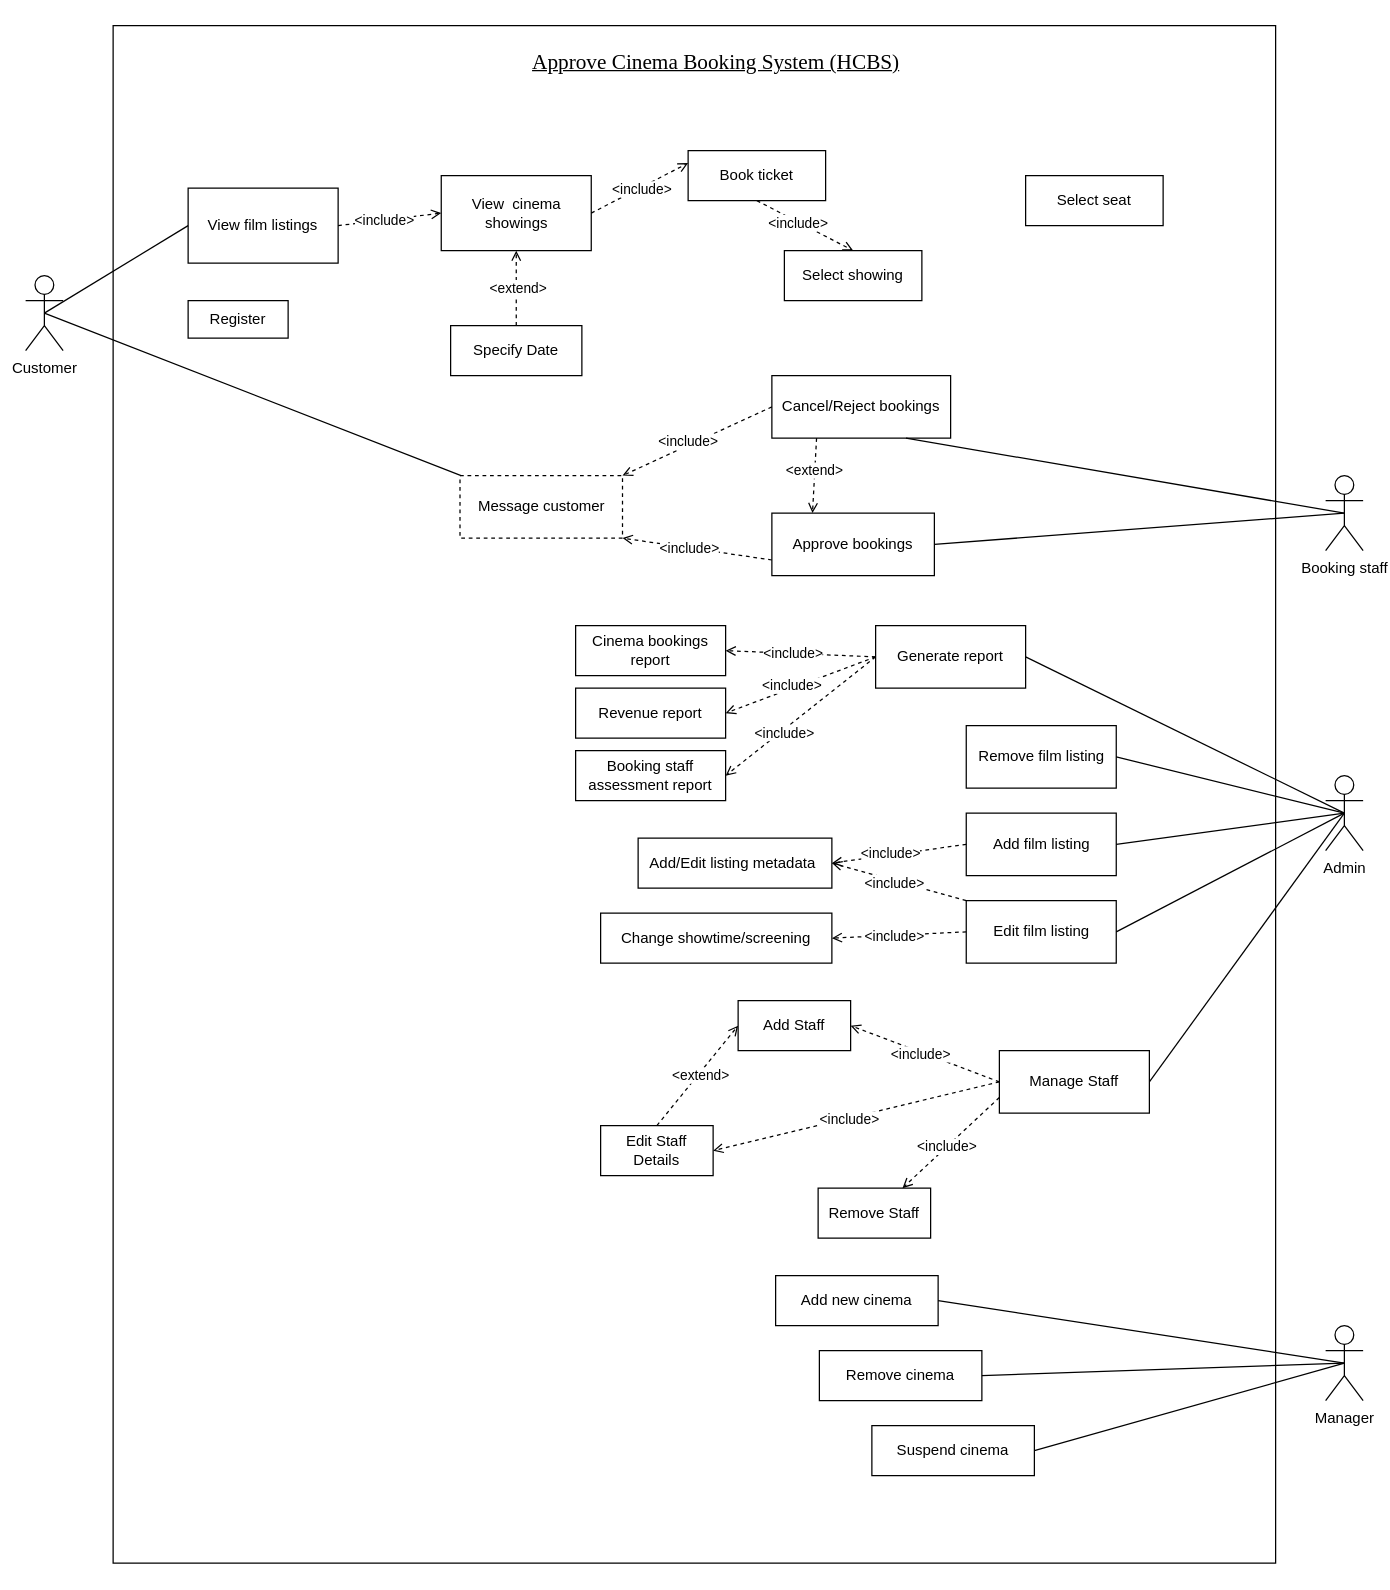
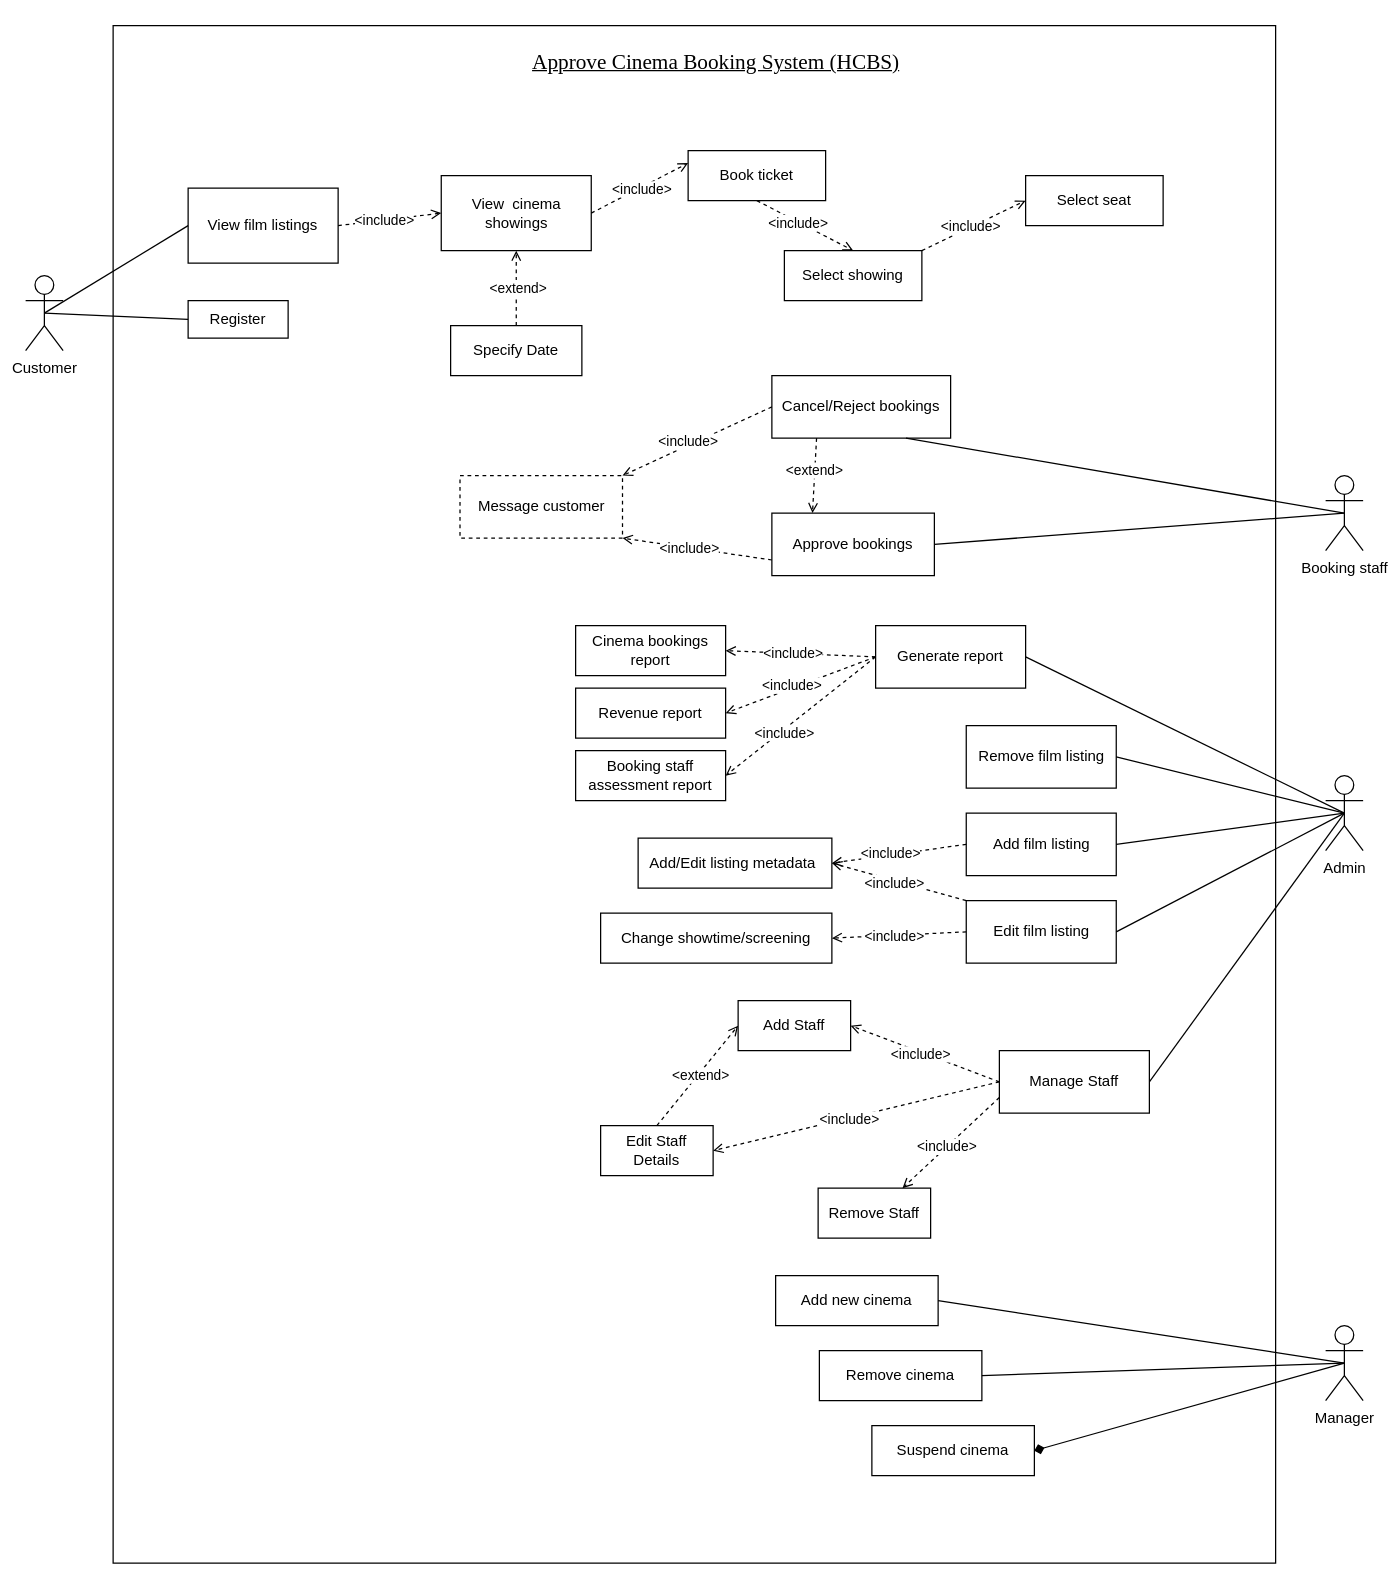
+ <mxCell id="20" value="" style="html=1;labelBackgroundColor=#ffffff;startArrow=none;startFill=0;startSize=6;endArrow=open;endFill=0;endSize=6;jettySize=auto;orthogonalLoop=1;strokeWidth=1;dashed=1;fontSize=14;rounded=0;entryX=0;entryY=0.5;entryDx=0;entryDy=0;exitX=1;exitY=0;exitDx=0;exitDy=0;" parent="1" source="16" target="19" edge="1"><mxGeometry width="60" height="60" relative="1" as="geometry"><mxPoint x="640" y="180" as="sourcePoint" /><mxPoint x="720" y="140" as="targetPoint" /></mxGeometry></mxCell>
+ <mxCell id="21" value="&amp;lt;include&amp;gt;" style="edgeLabel;html=1;align=center;verticalAlign=middle;resizable=0;points=[];" parent="20" vertex="1" connectable="0"><mxGeometry x="0.034" y="-1" relative="1" as="geometry"><mxPoint x="-5" as="offset" /></mxGeometry></mxCell>
- <mxCell id="81" value="" style="endArrow=none;html=1;rounded=0;exitX=0.5;exitY=0.5;exitDx=0;exitDy=0;exitPerimeter=0;" edge="1" parent="1" source="4" target="52"><mxGeometry width="50" height="50" relative="1" as="geometry"><mxPoint x="60" y="249" as="sourcePoint" /><mxPoint x="150" y="180" as="targetPoint" /></mxGeometry></mxCell>
+ <mxCell id="81" value="" style="endArrow=none;html=1;rounded=0;entryX=0;entryY=0.5;entryDx=0;entryDy=0;exitX=0.5;exitY=0.5;exitDx=0;exitDy=0;exitPerimeter=0;" edge="1" parent="1" source="4" target="80"><mxGeometry width="50" height="50" relative="1" as="geometry"><mxPoint x="60" y="249" as="sourcePoint" /><mxPoint x="150" y="180" as="targetPoint" /></mxGeometry></mxCell>
- <mxCell id="66" value="" style="endArrow=none;html=1;rounded=0;entryX=1;entryY=0.5;entryDx=0;entryDy=0;exitX=0.5;exitY=0.5;exitDx=0;exitDy=0;exitPerimeter=0;" parent="1" source="45" target="65" edge="1"><mxGeometry width="50" height="50" relative="1" as="geometry"><mxPoint x="1112.5" y="890" as="sourcePoint" /><mxPoint x="797.5" y="900" as="targetPoint" /></mxGeometry></mxCell>
+ <mxCell id="66" value="" style="endArrow=diamond;html=1;rounded=0;entryX=1;entryY=0.5;entryDx=0;entryDy=0;exitX=0.5;exitY=0.5;exitDx=0;exitDy=0;exitPerimeter=0;" parent="1" source="45" target="65" edge="1"><mxGeometry width="50" height="50" relative="1" as="geometry"><mxPoint x="1112.5" y="890" as="sourcePoint" /><mxPoint x="797.5" y="900" as="targetPoint" /></mxGeometry></mxCell>
